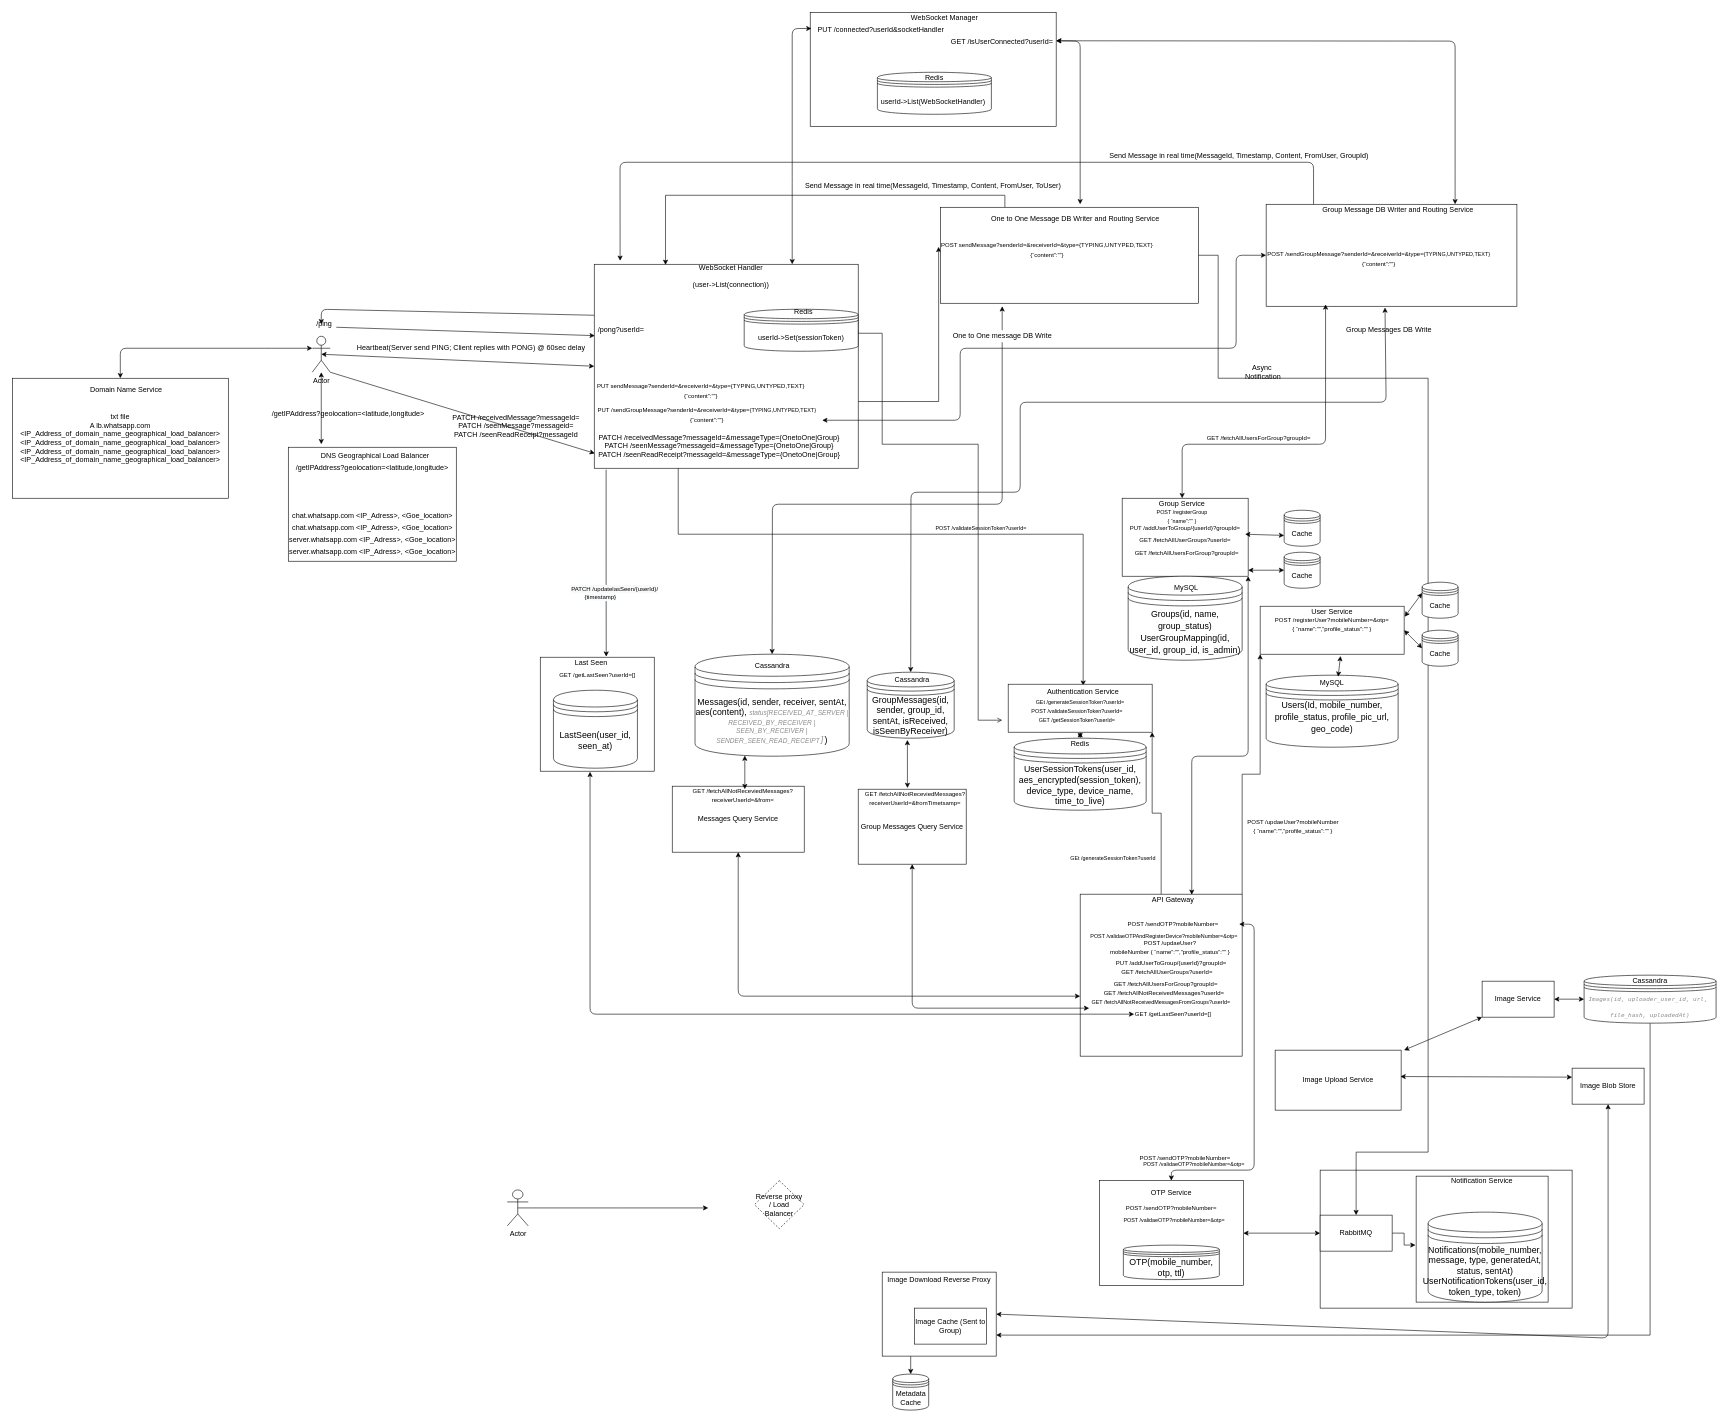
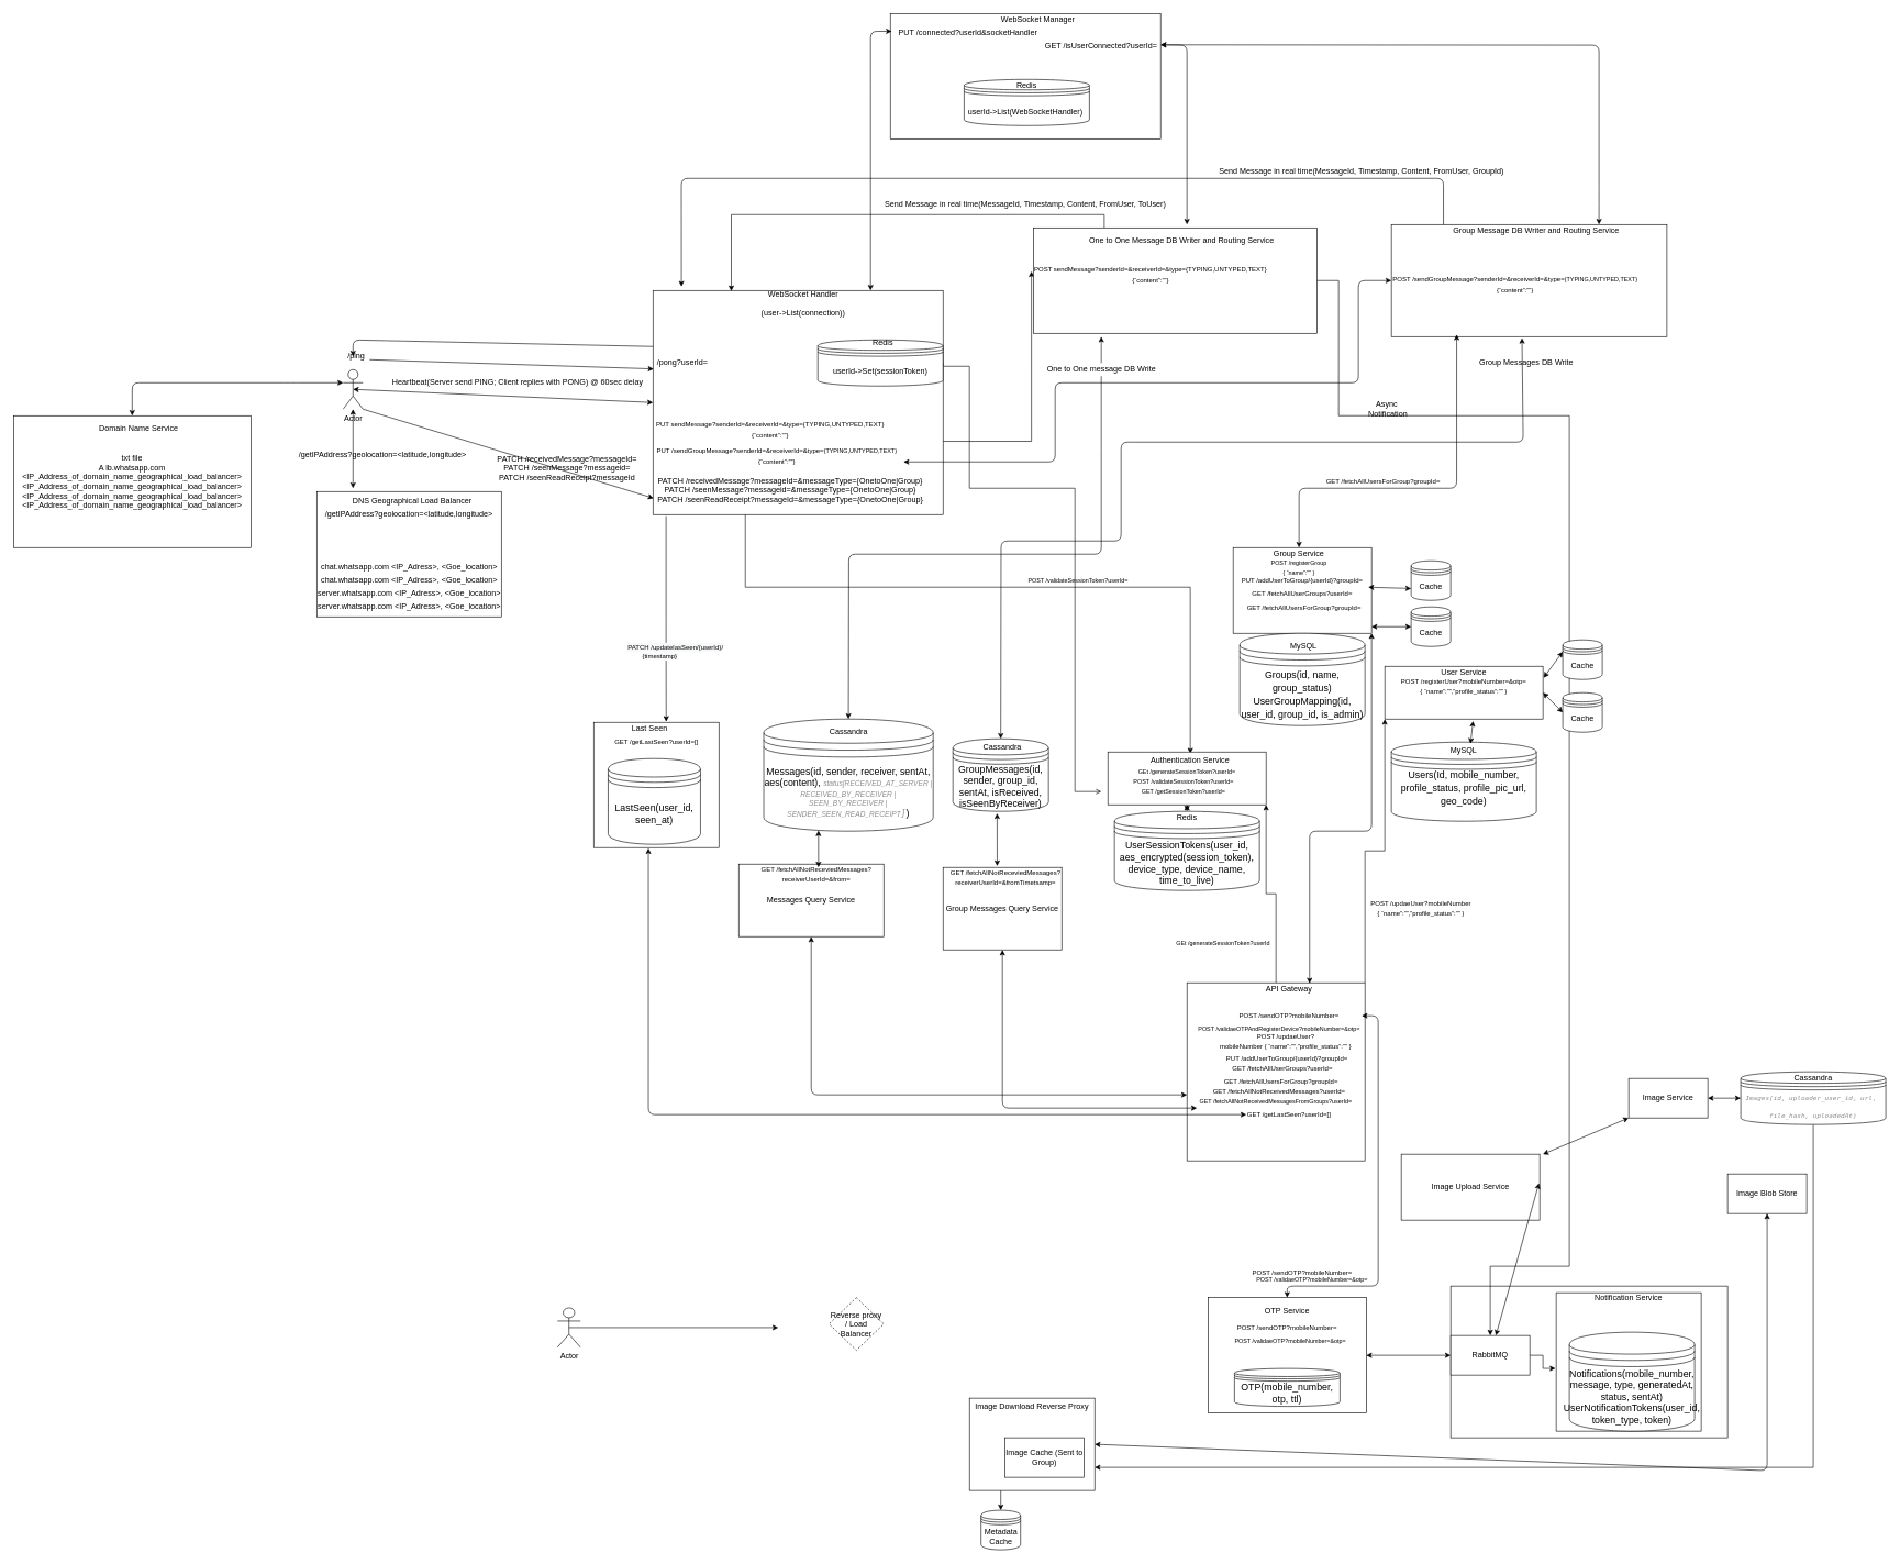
- <mxCell id="155" value="" style="endArrow=classic;startArrow=classic;html=1;exitX=0.995;exitY=0.44;exitDx=0;exitDy=0;exitPerimeter=0;entryX=0;entryY=0.25;entryDx=0;entryDy=0;" edge="1" parent="1" source="145" target="153"><mxGeometry width="50" height="50" relative="1" as="geometry"><mxPoint x="2440" y="1930" as="sourcePoint" /><mxPoint x="2490" y="1880" as="targetPoint" /></mxGeometry></mxCell>
+ <mxCell id="155" value="" style="endArrow=classic;startArrow=classic;html=1;exitX=0.995;exitY=0.44;exitDx=0;exitDy=0;exitPerimeter=0;" edge="1" parent="1" source="145" target="22"><mxGeometry width="50" height="50" relative="1" as="geometry"><mxPoint x="2440" y="1930" as="sourcePoint" /><mxPoint x="2490" y="1880" as="targetPoint" /></mxGeometry></mxCell>
